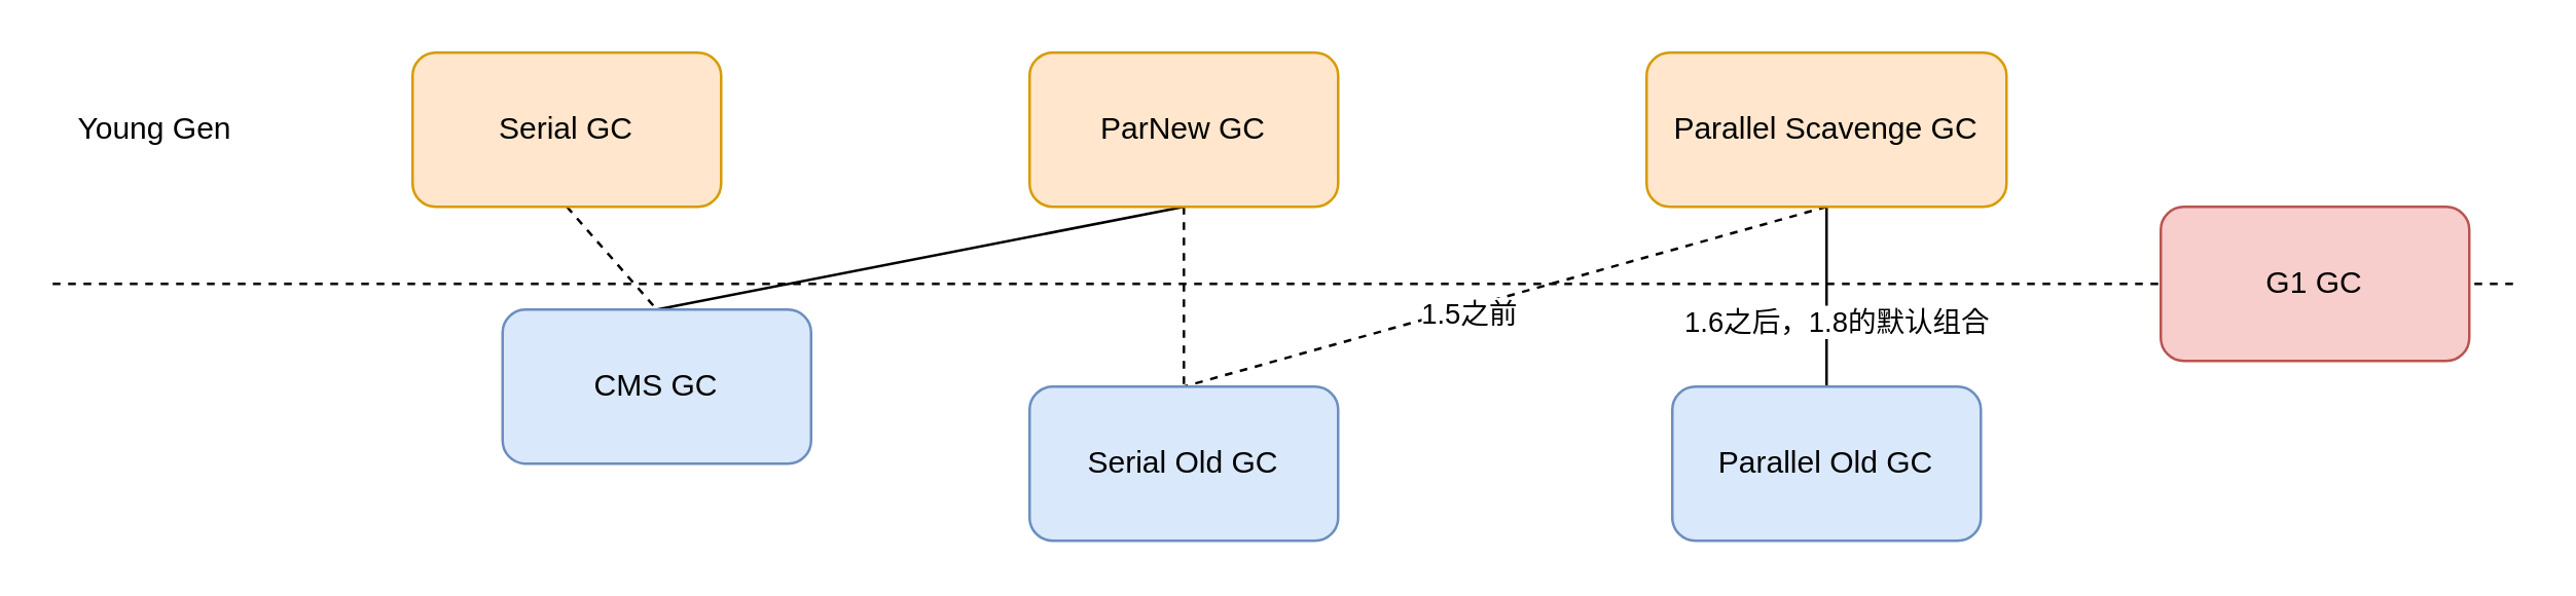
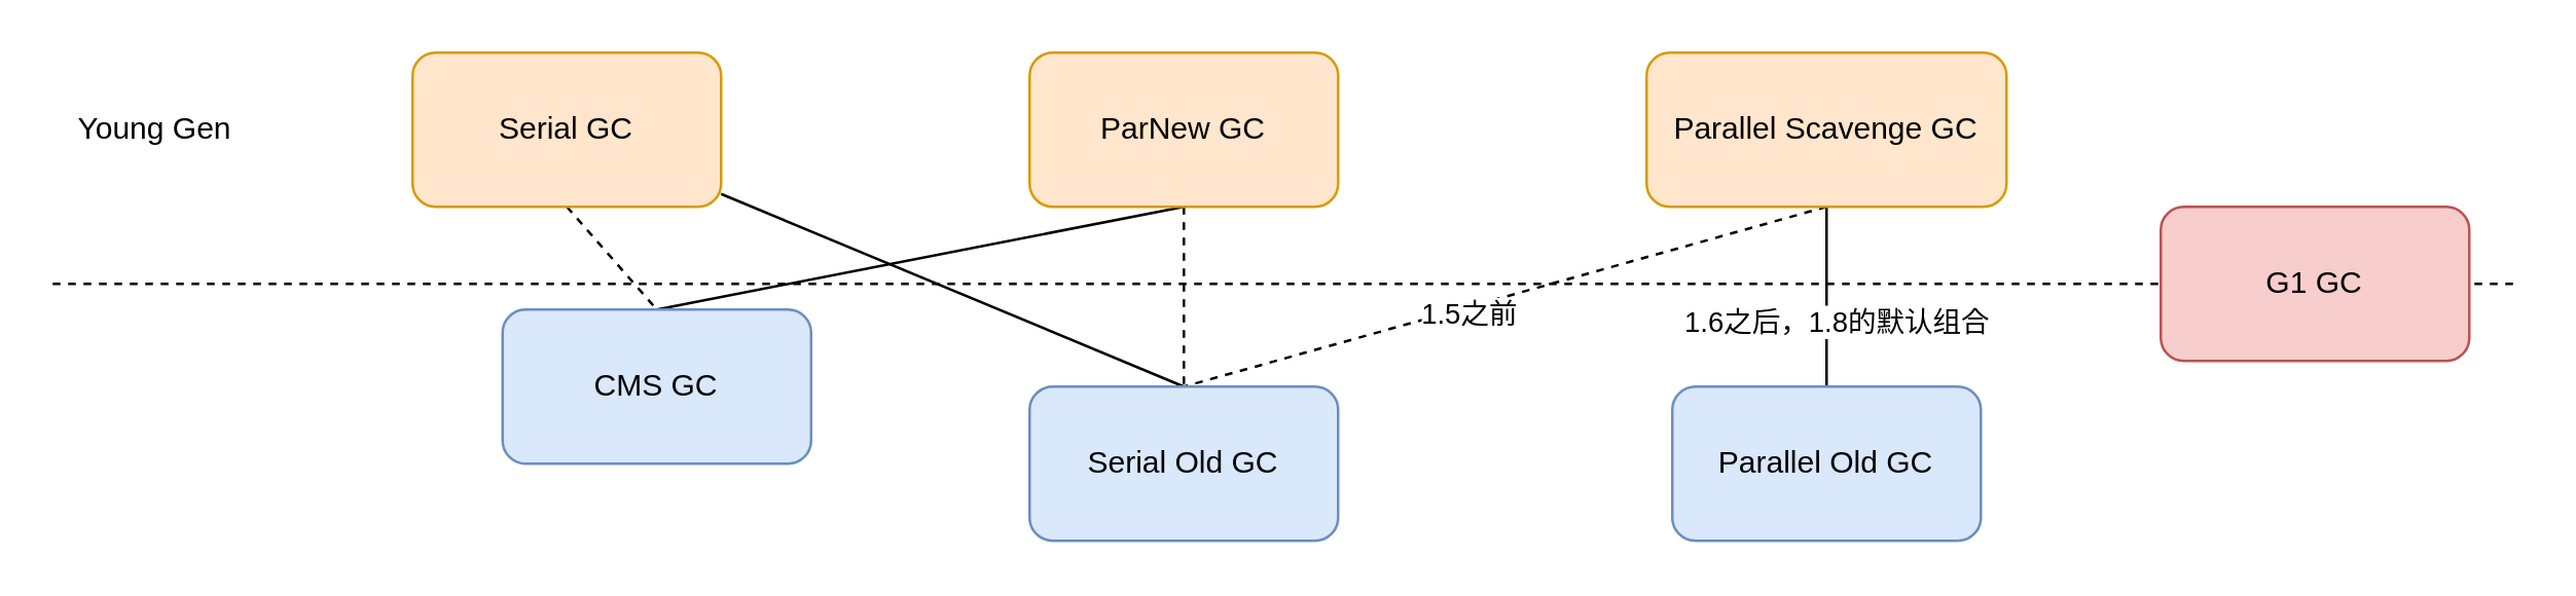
+ <mxCell id="2" style="edgeStyle=none;rounded=0;orthogonalLoop=1;jettySize=auto;html=1;entryX=0.5;entryY=0;entryDx=0;entryDy=0;startArrow=none;startFill=0;endArrow=none;endFill=0;" edge="1" parent="1" source="4" target="16"><mxGeometry relative="1" as="geometry" /></mxCell>
